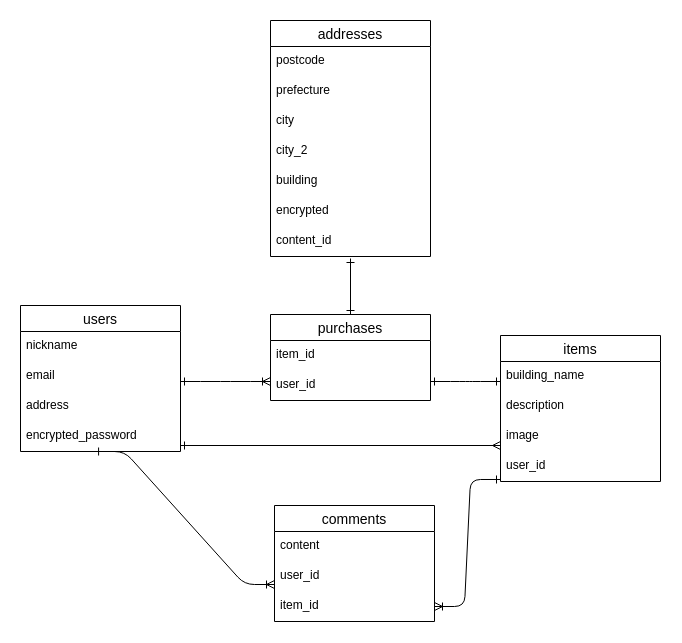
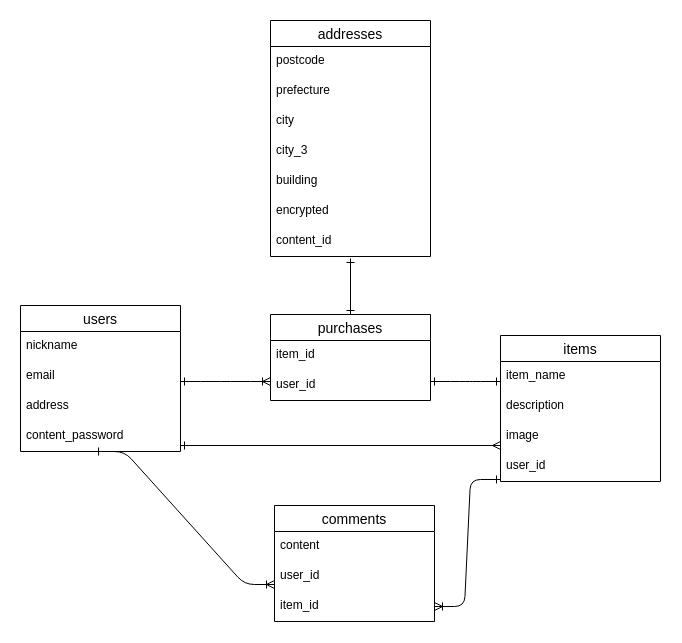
- <mxCell id="28" value="city_2" style="text;strokeColor=none;fillColor=none;spacingLeft=4;spacingRight=4;overflow=hidden;rotatable=0;points=[[0,0.5],[1,0.5]];portConstraint=eastwest;fontSize=12;" vertex="1" parent="24"><mxGeometry y="116" width="160" height="30" as="geometry" /></mxCell>
+ <mxCell id="28" value="city_3" style="text;strokeColor=none;fillColor=none;spacingLeft=4;spacingRight=4;overflow=hidden;rotatable=0;points=[[0,0.5],[1,0.5]];portConstraint=eastwest;fontSize=12;" vertex="1" parent="24"><mxGeometry y="116" width="160" height="30" as="geometry" /></mxCell>
- <mxCell id="8" value="building_name" style="text;strokeColor=none;fillColor=none;spacingLeft=4;spacingRight=4;overflow=hidden;rotatable=0;points=[[0,0.5],[1,0.5]];portConstraint=eastwest;fontSize=12;" vertex="1" parent="7"><mxGeometry y="26" width="160" height="30" as="geometry" /></mxCell>
+ <mxCell id="8" value="item_name" style="text;strokeColor=none;fillColor=none;spacingLeft=4;spacingRight=4;overflow=hidden;rotatable=0;points=[[0,0.5],[1,0.5]];portConstraint=eastwest;fontSize=12;" vertex="1" parent="7"><mxGeometry y="26" width="160" height="30" as="geometry" /></mxCell>
- <mxCell id="6" value="encrypted_password" style="text;strokeColor=none;fillColor=none;spacingLeft=4;spacingRight=4;overflow=hidden;rotatable=0;points=[[0,0.5],[1,0.5]];portConstraint=eastwest;fontSize=12;" vertex="1" parent="2"><mxGeometry y="116" width="160" height="30" as="geometry" /></mxCell>
+ <mxCell id="6" value="content_password" style="text;strokeColor=none;fillColor=none;spacingLeft=4;spacingRight=4;overflow=hidden;rotatable=0;points=[[0,0.5],[1,0.5]];portConstraint=eastwest;fontSize=12;" vertex="1" parent="2"><mxGeometry y="116" width="160" height="30" as="geometry" /></mxCell>
